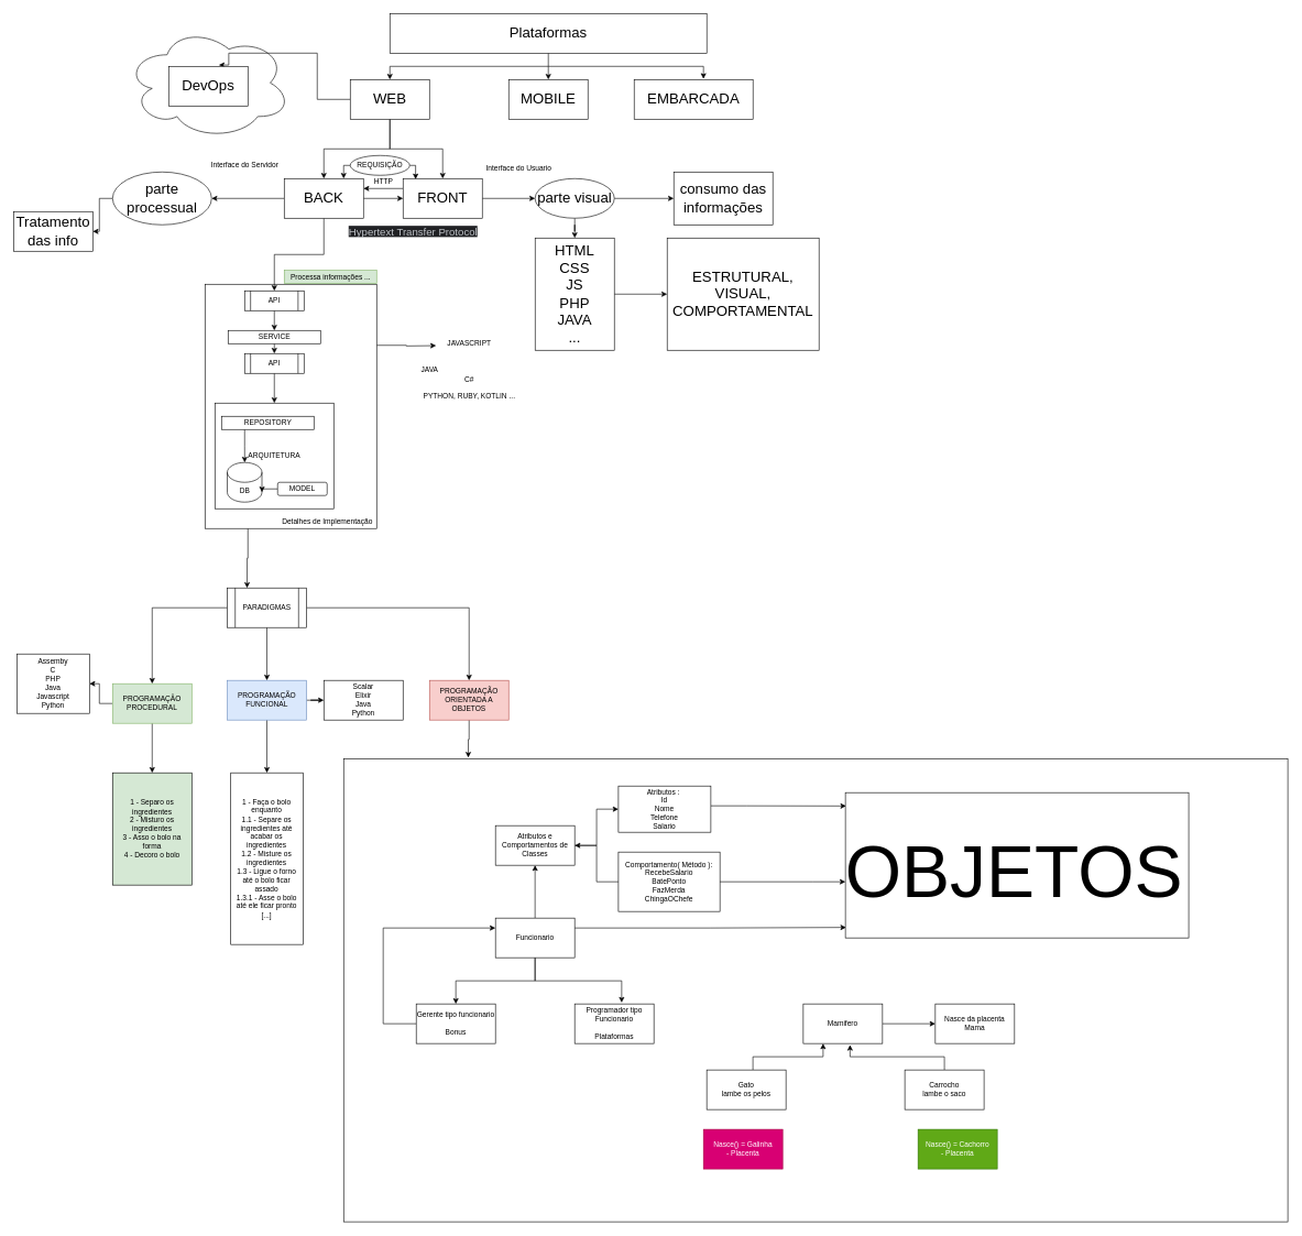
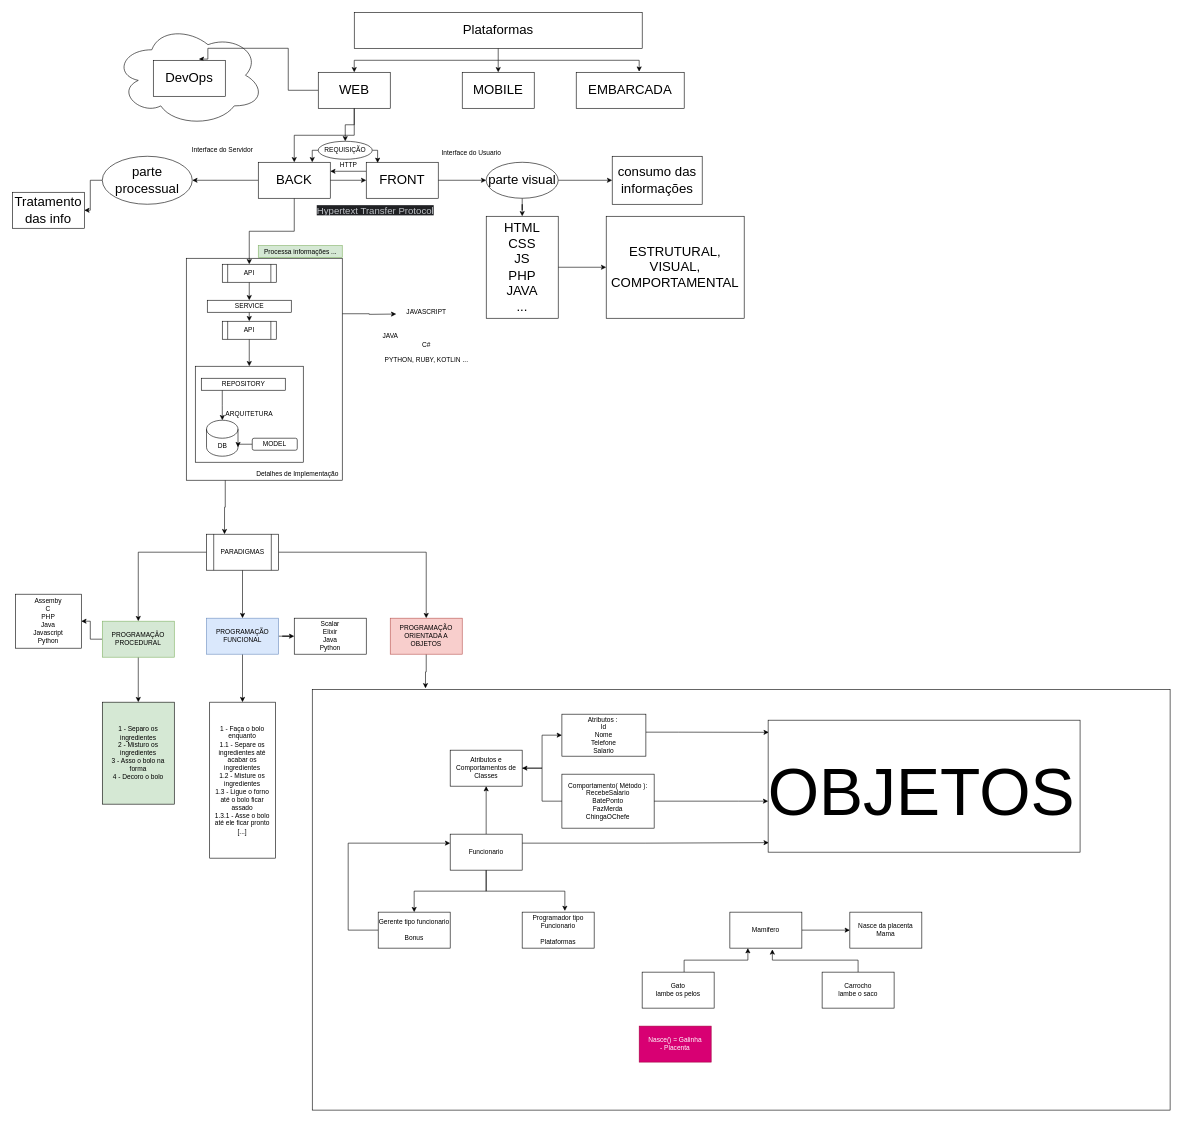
- <mxCell id="10" style="edgeStyle=orthogonalEdgeStyle;rounded=0;orthogonalLoop=1;jettySize=auto;html=1;entryX=0.5;entryY=0;entryDx=0;entryDy=0;fontSize=22;" edge="1" parent="1" source="13" target="24"><mxGeometry relative="1" as="geometry" /></mxCell>
+ <mxCell id="10" style="edgeStyle=orthogonalEdgeStyle;rounded=0;orthogonalLoop=1;jettySize=auto;html=1;fontSize=22;" edge="1" parent="1" source="13" target="37"><mxGeometry relative="1" as="geometry" /></mxCell>
- <mxCell id="91" value="Nasce() = Cachorro&lt;br&gt;- Placenta" style="whiteSpace=wrap;html=1;fontSize=11;fillColor=#60a917;fontColor=#ffffff;strokeColor=#2D7600;" vertex="1" parent="1"><mxGeometry x="1390" y="1710" width="120" height="60" as="geometry" /></mxCell>
